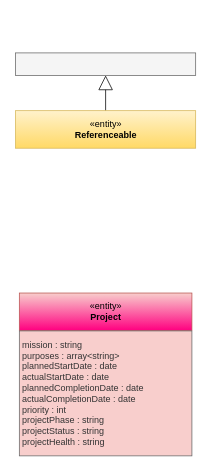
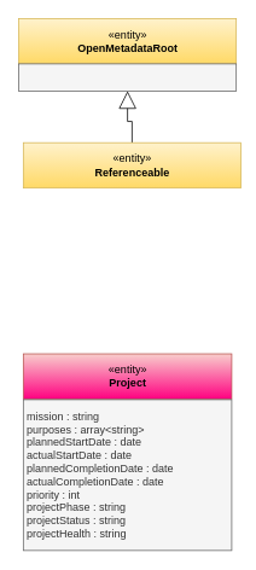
+ <mxCell id="4" value="«entity»&lt;br&gt;&lt;b&gt;OpenMetadataRoot&lt;/b&gt;" style="html=1;strokeColor=#d6b656;align=center;fillColor=#fff2cc;gradientColor=#ffd966;" vertex="1" parent="1"><mxGeometry x="20" y="20" width="240" height="50" as="geometry" /></mxCell>
- <mxCell id="3" value="«entity»&lt;br&gt;&lt;b&gt;Referenceable&lt;/b&gt;" style="html=1;strokeColor=#d6b656;align=center;fillColor=#fff2cc;gradientColor=#ffd966;" vertex="1" parent="1"><mxGeometry x="20" y="147" width="240" height="50" as="geometry" /></mxCell>
+ <mxCell id="3" value="«entity»&lt;br&gt;&lt;b&gt;Referenceable&lt;/b&gt;" style="html=1;strokeColor=#d6b656;align=center;fillColor=#fff2cc;gradientColor=#ffd966;" vertex="1" parent="1"><mxGeometry x="25" y="157" width="240" height="50" as="geometry" /></mxCell>
- <mxCell id="7" value="&lt;div&gt;mission : string&lt;/div&gt;&lt;div&gt;purposes : array&amp;lt;string&amp;gt;&lt;/div&gt;&lt;div&gt;plannedStartDate : date&lt;/div&gt;&lt;div&gt;actualStartDate : date&lt;/div&gt;&lt;div&gt;plannedCompletionDate : date&lt;br&gt;actualCompletionDate : date&lt;br&gt;&lt;div&gt;priority : int&lt;br&gt;&lt;div&gt;projectPhase : string&lt;br&gt;projectStatus : string&lt;div&gt;projectHealth : string&lt;/div&gt;&lt;/div&gt;&lt;/div&gt;&lt;/div&gt;" style="rounded=0;whiteSpace=wrap;html=1;align=left;spacingLeft=2;fillColor=#f8cecc;fontColor=#333333;strokeColor=#666666;" vertex="1" parent="1"><mxGeometry x="25" y="440.5" width="230" height="166.5" as="geometry" /></mxCell>
+ <mxCell id="7" value="&lt;div&gt;mission : string&lt;/div&gt;&lt;div&gt;purposes : array&amp;lt;string&amp;gt;&lt;/div&gt;&lt;div&gt;plannedStartDate : date&lt;/div&gt;&lt;div&gt;actualStartDate : date&lt;/div&gt;&lt;div&gt;plannedCompletionDate : date&lt;br&gt;actualCompletionDate : date&lt;br&gt;&lt;div&gt;priority : int&lt;br&gt;&lt;div&gt;projectPhase : string&lt;br&gt;projectStatus : string&lt;div&gt;projectHealth : string&lt;/div&gt;&lt;/div&gt;&lt;/div&gt;&lt;/div&gt;" style="rounded=0;whiteSpace=wrap;html=1;align=left;spacingLeft=2;fillColor=#f5f5f5;fontColor=#333333;strokeColor=#666666;" vertex="1" parent="1"><mxGeometry x="25" y="440.5" width="230" height="166.5" as="geometry" /></mxCell>
